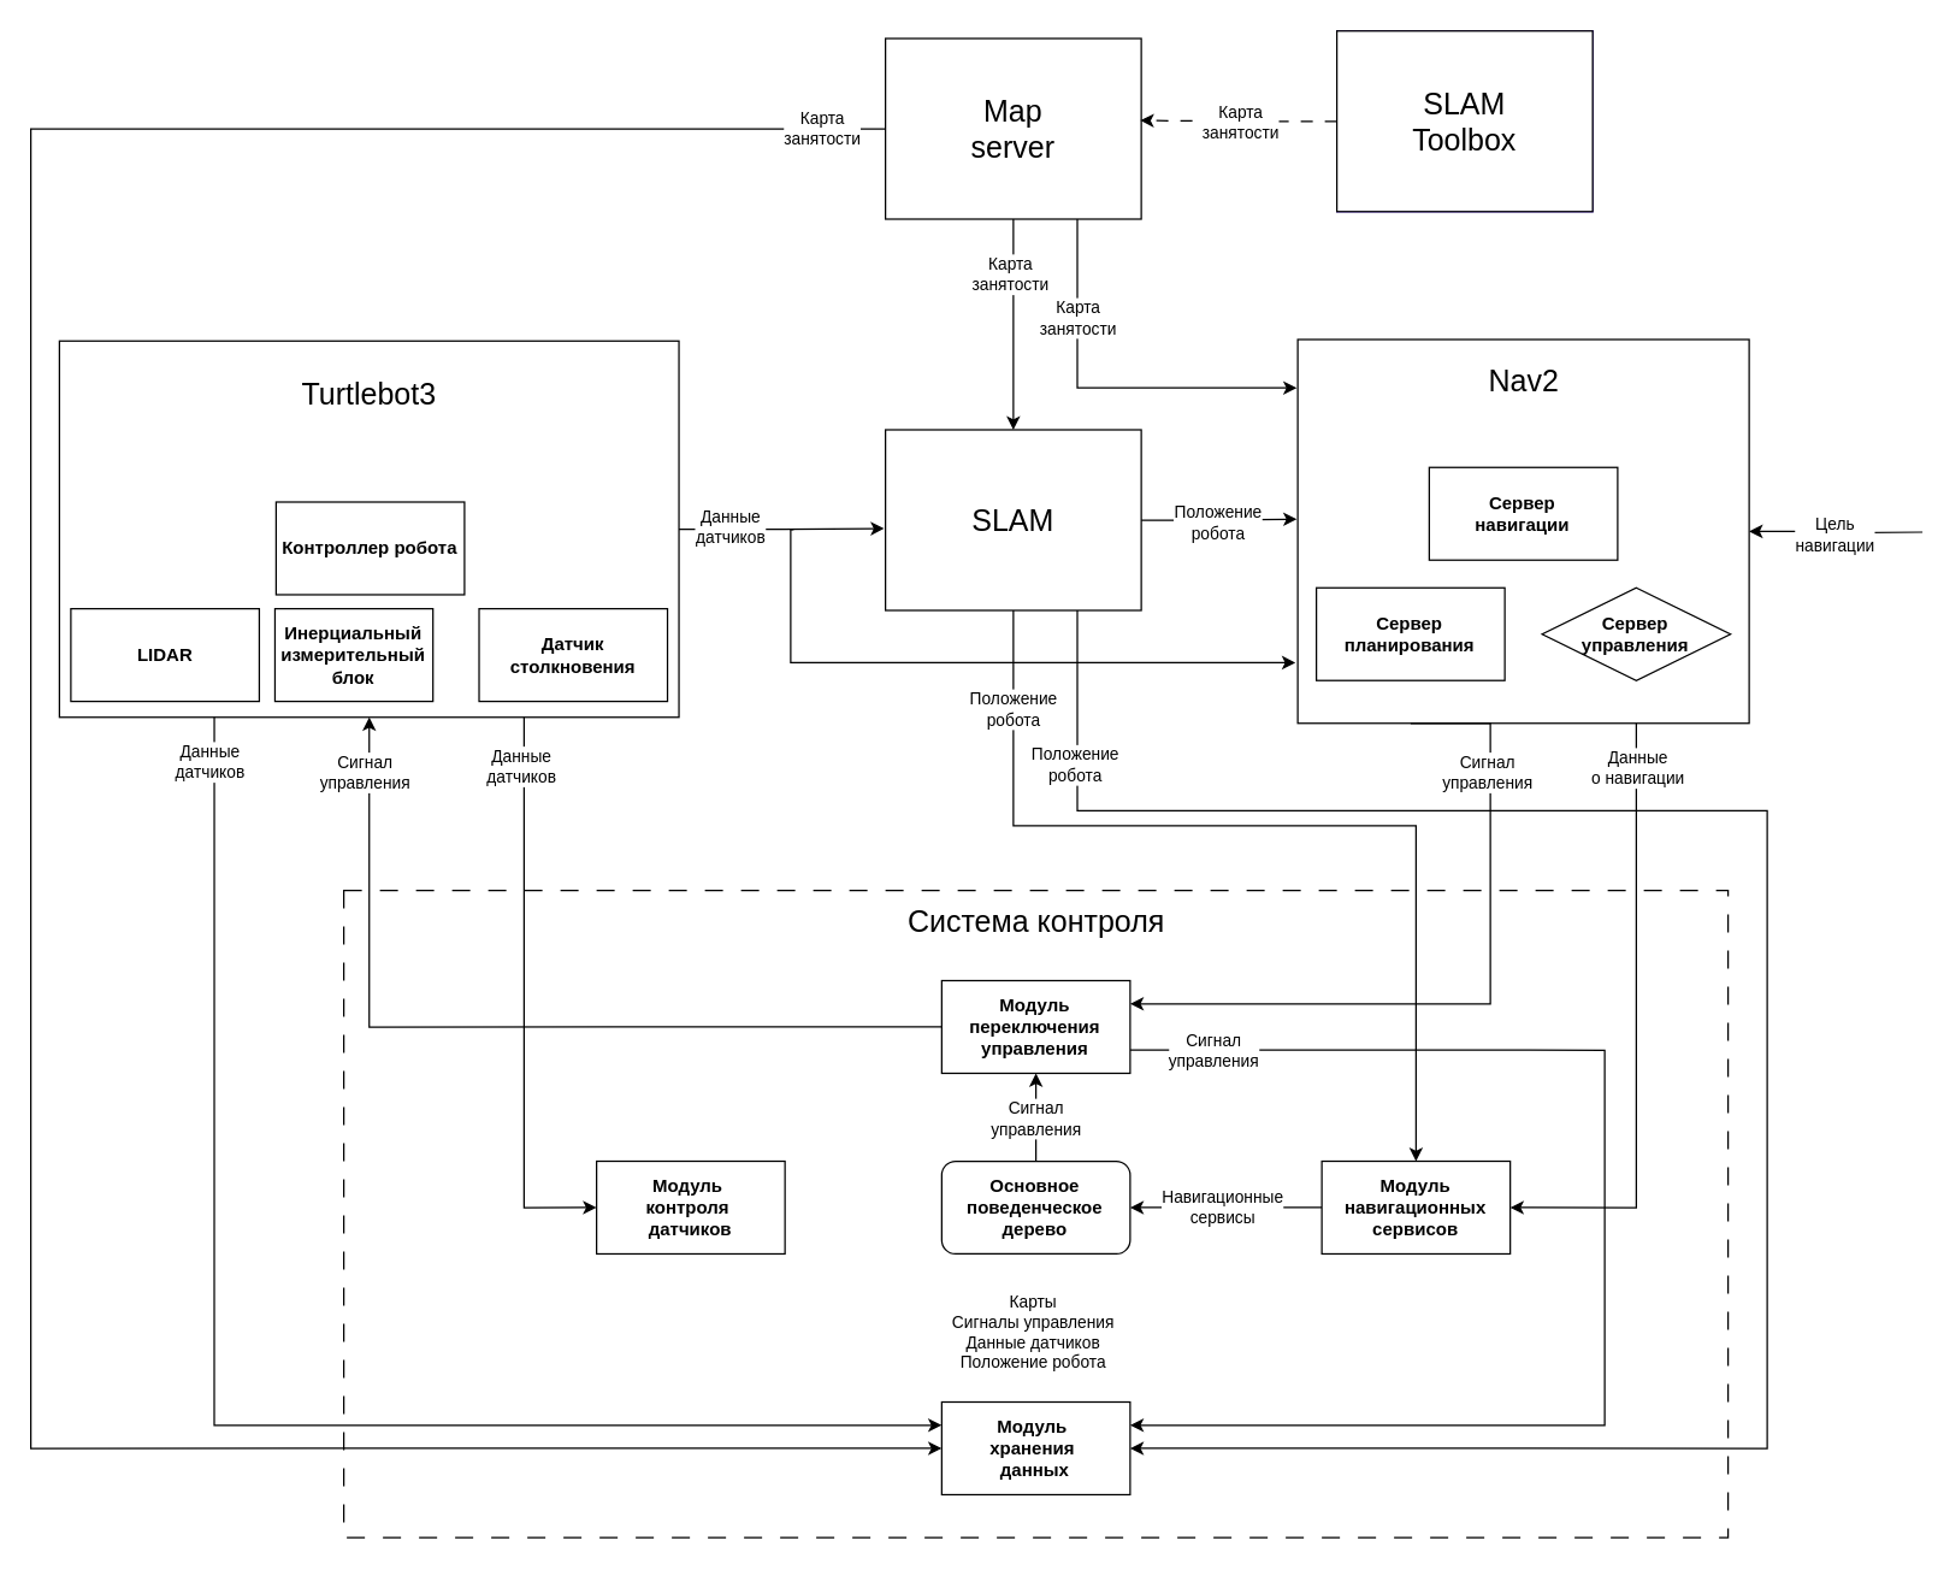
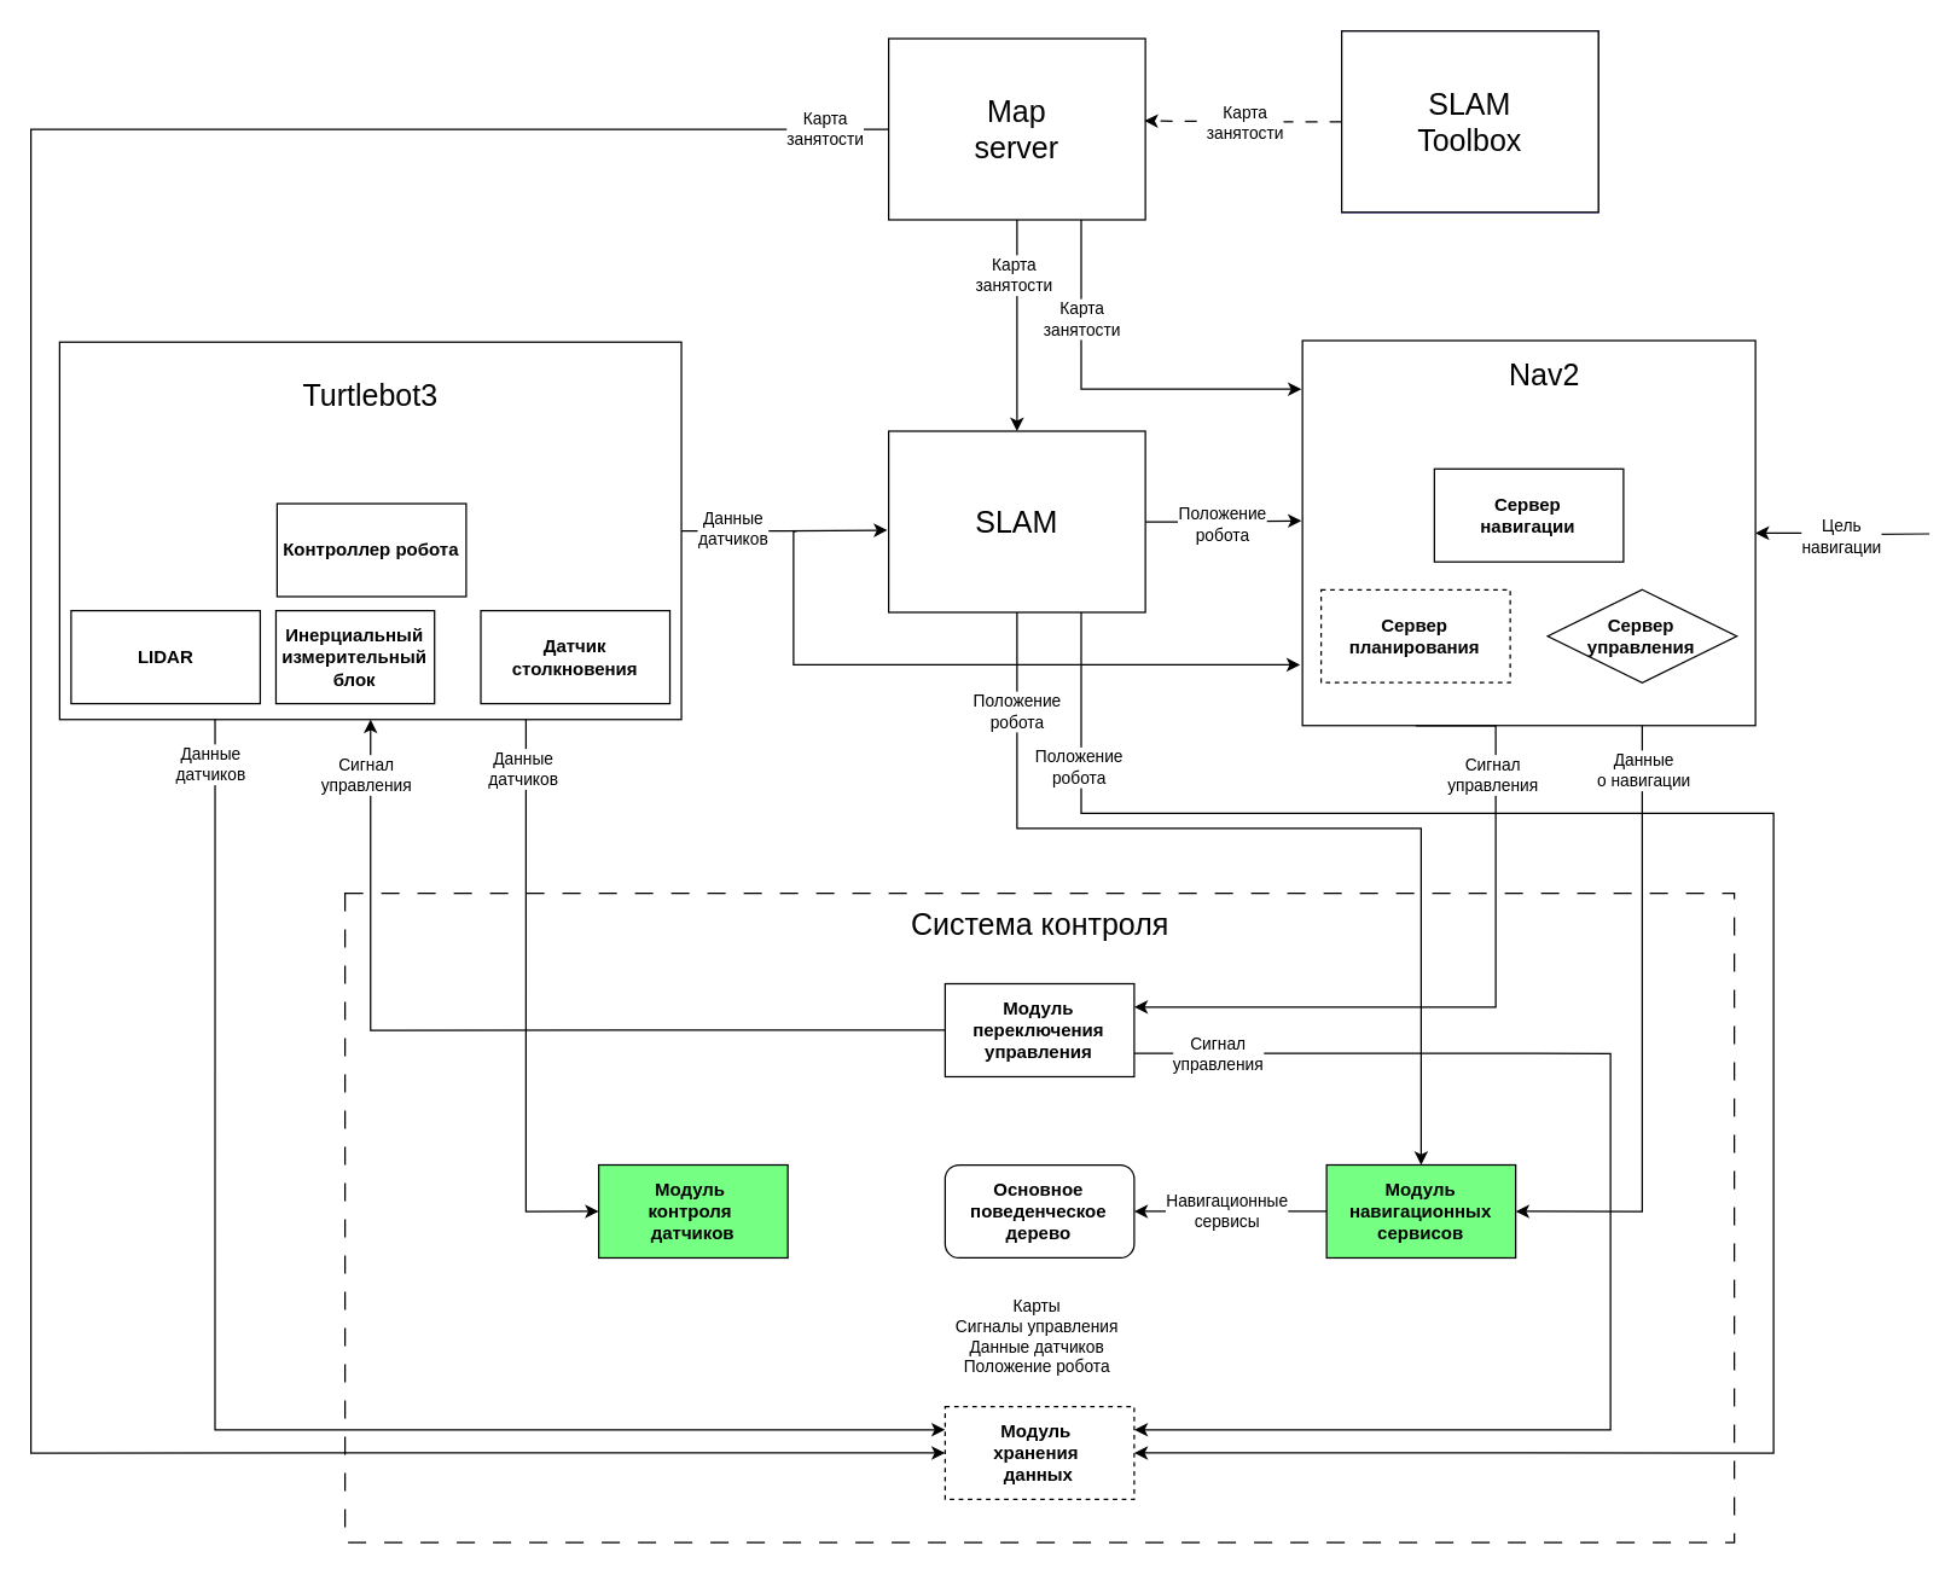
- <mxCell id="30" value="&lt;span style=&quot;font-weight: normal;&quot;&gt;Nav2&lt;/span&gt;" style="text;html=1;align=center;verticalAlign=middle;whiteSpace=wrap;rounded=0;fontSize=20;fontStyle=1;container=0;" vertex="1" parent="26"><mxGeometry x="104.707" y="9.998" width="90.586" height="34.872" as="geometry" /></mxCell>
+ <mxCell id="30" value="&lt;span style=&quot;font-weight: normal;&quot;&gt;Nav2&lt;/span&gt;" style="text;html=1;align=center;verticalAlign=middle;whiteSpace=wrap;rounded=0;fontSize=20;fontStyle=1;container=0;" vertex="1" parent="26"><mxGeometry x="114.707" y="4.998" width="90.586" height="34.872" as="geometry" /></mxCell>
- <mxCell id="31" value="Сервер&lt;div&gt;планирования&lt;/div&gt;" style="rounded=0;whiteSpace=wrap;html=1;movable=1;resizable=1;rotatable=1;deletable=1;editable=1;locked=0;connectable=1;fontStyle=1;container=0;" vertex="1" parent="26"><mxGeometry x="12.387" y="165.003" width="125.217" height="61.579" as="geometry" /></mxCell>
+ <mxCell id="31" value="Сервер&lt;div&gt;планирования&lt;/div&gt;" style="rounded=0;whiteSpace=wrap;html=1;movable=1;resizable=1;rotatable=1;deletable=1;editable=1;locked=0;connectable=1;fontStyle=1;container=0;dashed=1;" vertex="1" parent="26"><mxGeometry x="12.387" y="165.003" width="125.217" height="61.579" as="geometry" /></mxCell>
- <mxCell id="4" style="edgeStyle=orthogonalEdgeStyle;rounded=0;orthogonalLoop=1;jettySize=auto;html=1;exitX=0.5;exitY=0;exitDx=0;exitDy=0;entryX=0.5;entryY=1;entryDx=0;entryDy=0;" edge="1" parent="1" source="6" target="11"><mxGeometry relative="1" as="geometry" /></mxCell>
- <mxCell id="5" value="Сигнал&lt;div&gt;управления&lt;/div&gt;" style="edgeLabel;html=1;align=center;verticalAlign=middle;resizable=0;points=[];" connectable="0" vertex="1" parent="4"><mxGeometry x="0.102" relative="1" as="geometry"><mxPoint y="3" as="offset" /></mxGeometry></mxCell>
- <mxCell id="7" value="Модуль&amp;nbsp;&lt;div&gt;контроля&amp;nbsp;&lt;/div&gt;&lt;div&gt;датчиков&lt;/div&gt;" style="rounded=0;whiteSpace=wrap;html=1;movable=1;resizable=1;rotatable=1;deletable=1;editable=1;locked=0;connectable=1;fontStyle=1;container=0;" vertex="1" parent="1"><mxGeometry x="395.997" y="771.003" width="125.217" height="61.579" as="geometry" /></mxCell>
+ <mxCell id="7" value="Модуль&amp;nbsp;&lt;div&gt;контроля&amp;nbsp;&lt;/div&gt;&lt;div&gt;датчиков&lt;/div&gt;" style="rounded=0;whiteSpace=wrap;html=1;movable=1;resizable=1;rotatable=1;deletable=1;editable=1;locked=0;connectable=1;fontStyle=1;container=0;fillColor=#75ff83;" vertex="1" parent="1"><mxGeometry x="395.997" y="771.003" width="125.217" height="61.579" as="geometry" /></mxCell>
- <mxCell id="14" value="Модуль&lt;div&gt;навигационных&lt;br&gt;&lt;div&gt;сервисов&lt;/div&gt;&lt;/div&gt;" style="rounded=0;whiteSpace=wrap;html=1;movable=1;resizable=1;rotatable=1;deletable=1;editable=1;locked=0;connectable=1;fontStyle=1;container=0;" vertex="1" parent="1"><mxGeometry x="877.997" y="771.003" width="125.217" height="61.579" as="geometry" /></mxCell>
+ <mxCell id="14" value="Модуль&lt;div&gt;навигационных&lt;br&gt;&lt;div&gt;сервисов&lt;/div&gt;&lt;/div&gt;" style="rounded=0;whiteSpace=wrap;html=1;movable=1;resizable=1;rotatable=1;deletable=1;editable=1;locked=0;connectable=1;fontStyle=1;container=0;fillColor=#75ff83;" vertex="1" parent="1"><mxGeometry x="877.997" y="771.003" width="125.217" height="61.579" as="geometry" /></mxCell>
- <mxCell id="15" value="Модуль&amp;nbsp;&lt;div&gt;хранения&amp;nbsp;&lt;/div&gt;&lt;div&gt;данных&lt;/div&gt;" style="rounded=0;whiteSpace=wrap;html=1;movable=1;resizable=1;rotatable=1;deletable=1;editable=1;locked=0;connectable=1;fontStyle=1;container=0;" vertex="1" parent="1"><mxGeometry x="625.387" y="931.003" width="125.217" height="61.579" as="geometry" /></mxCell>
+ <mxCell id="15" value="Модуль&amp;nbsp;&lt;div&gt;хранения&amp;nbsp;&lt;/div&gt;&lt;div&gt;данных&lt;/div&gt;" style="rounded=0;whiteSpace=wrap;html=1;movable=1;resizable=1;rotatable=1;deletable=1;editable=1;locked=0;connectable=1;fontStyle=1;container=0;dashed=1;" vertex="1" parent="1"><mxGeometry x="625.387" y="931.003" width="125.217" height="61.579" as="geometry" /></mxCell>
